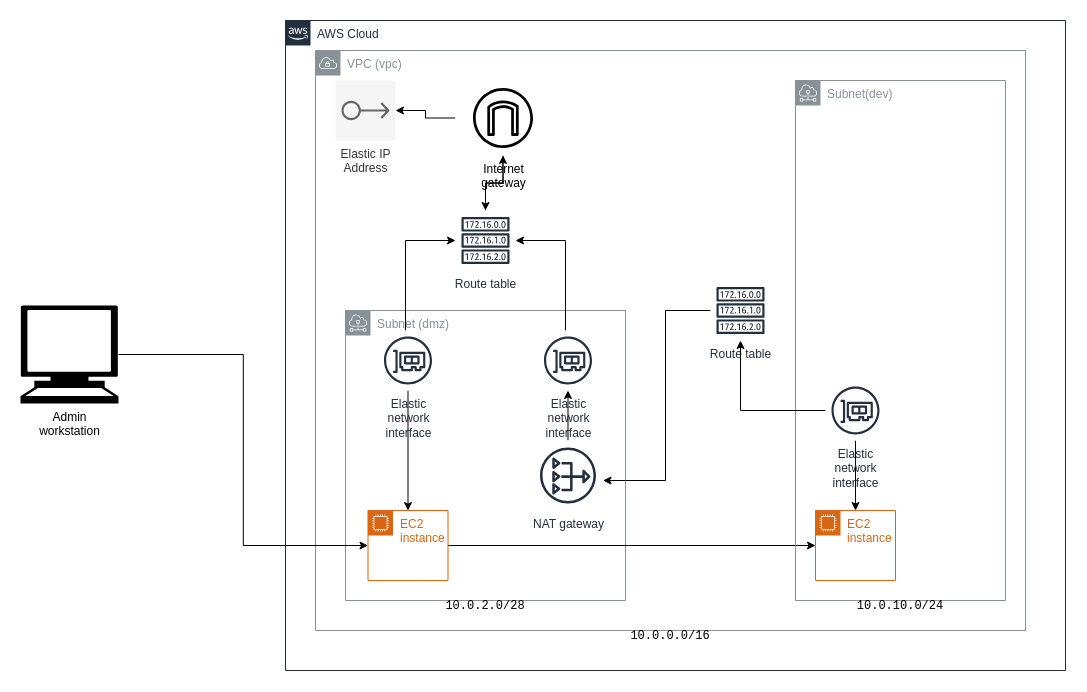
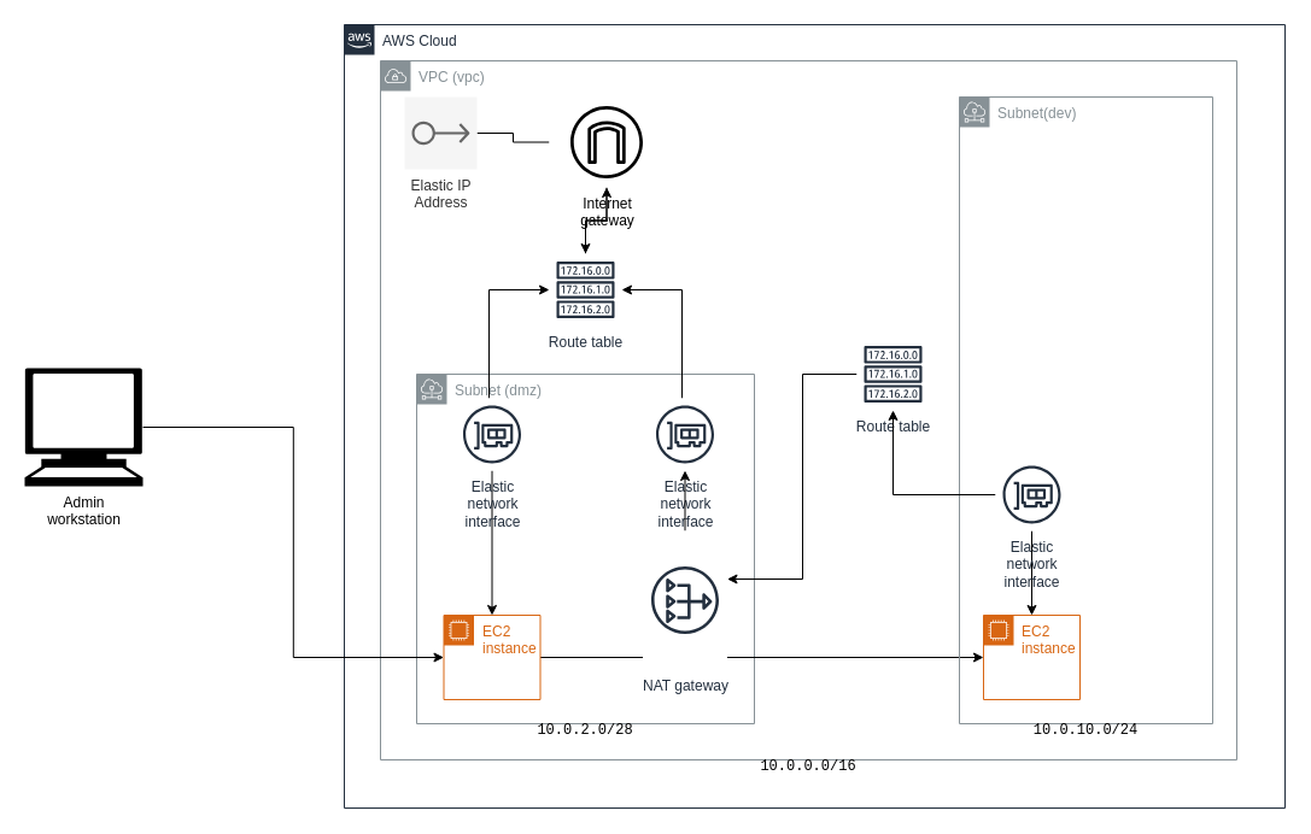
- <mxCell id="6" value="" style="edgeStyle=orthogonalEdgeStyle;rounded=0;orthogonalLoop=1;jettySize=auto;html=1;" parent="2" source="8" target="16" edge="1"><mxGeometry relative="1" as="geometry" /></mxCell>
+ <mxCell id="6" value="" style="edgeStyle=orthogonalEdgeStyle;rounded=0;orthogonalLoop=1;jettySize=auto;html=1;endArrow=none;" parent="2" source="8" target="16" edge="1"><mxGeometry relative="1" as="geometry" /></mxCell>
- <mxCell id="20" value="NAT gateway" style="sketch=0;outlineConnect=0;fontColor=#232F3E;gradientColor=none;strokeColor=#232F3E;fillColor=#ffffff;dashed=0;verticalLabelPosition=bottom;verticalAlign=top;align=center;html=1;fontSize=12;fontStyle=0;aspect=fixed;shape=mxgraph.aws4.resourceIcon;resIcon=mxgraph.aws4.nat_gateway;" parent="2" vertex="1"><mxGeometry x="247.5" y="420" width="70" height="70" as="geometry" /></mxCell>
+ <mxCell id="20" value="NAT gateway" style="sketch=0;outlineConnect=0;fontColor=#232F3E;gradientColor=none;strokeColor=#232F3E;fillColor=#ffffff;dashed=0;verticalLabelPosition=bottom;verticalAlign=top;align=center;html=1;fontSize=12;fontStyle=0;aspect=fixed;shape=mxgraph.aws4.resourceIcon;resIcon=mxgraph.aws4.nat_gateway;" parent="2" vertex="1"><mxGeometry x="247.5" y="420" width="70" height="115" as="geometry" /></mxCell>
